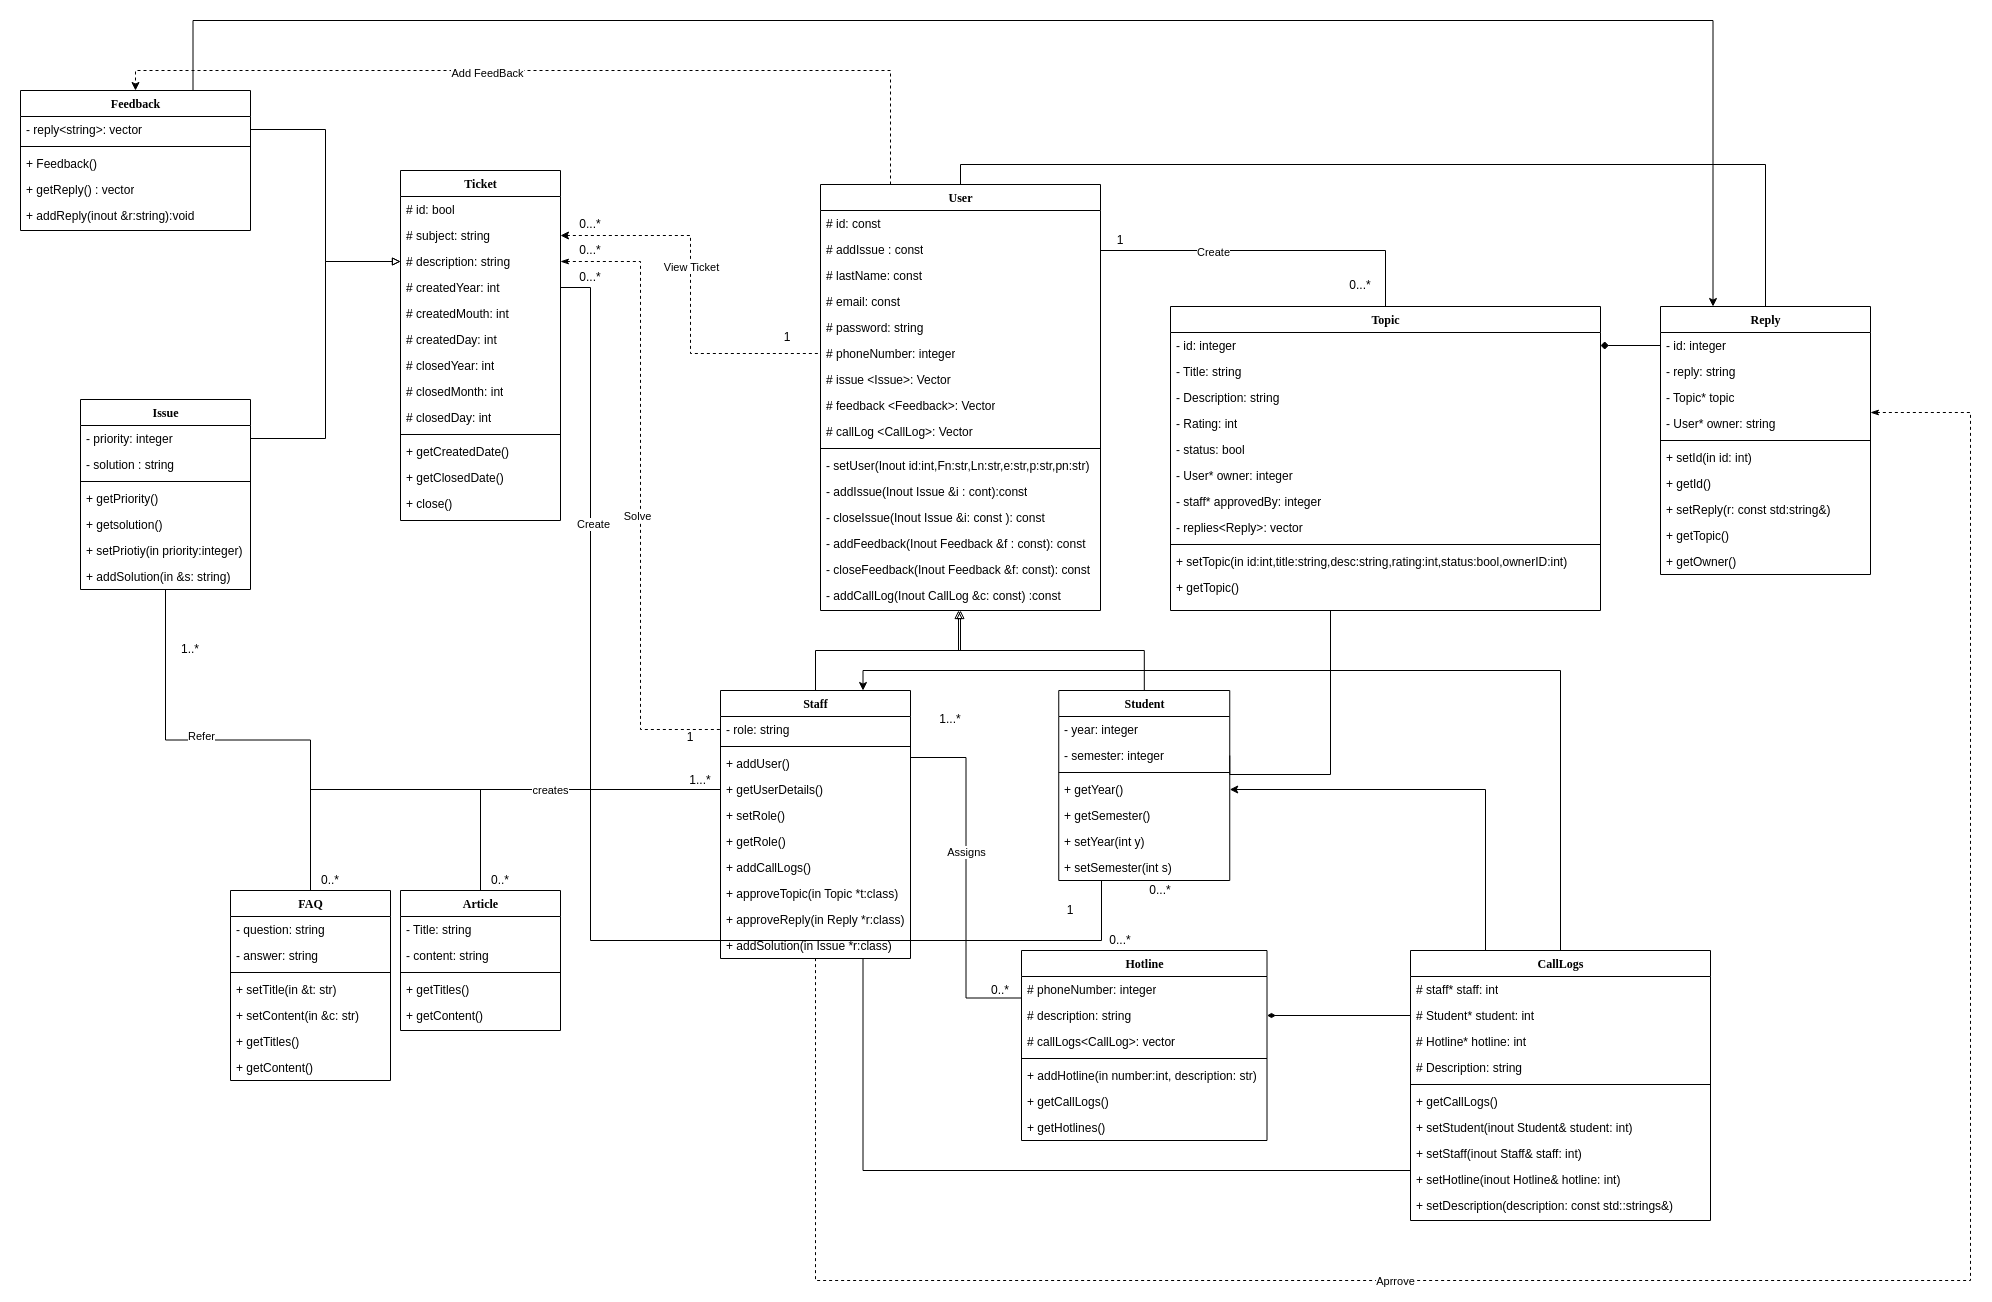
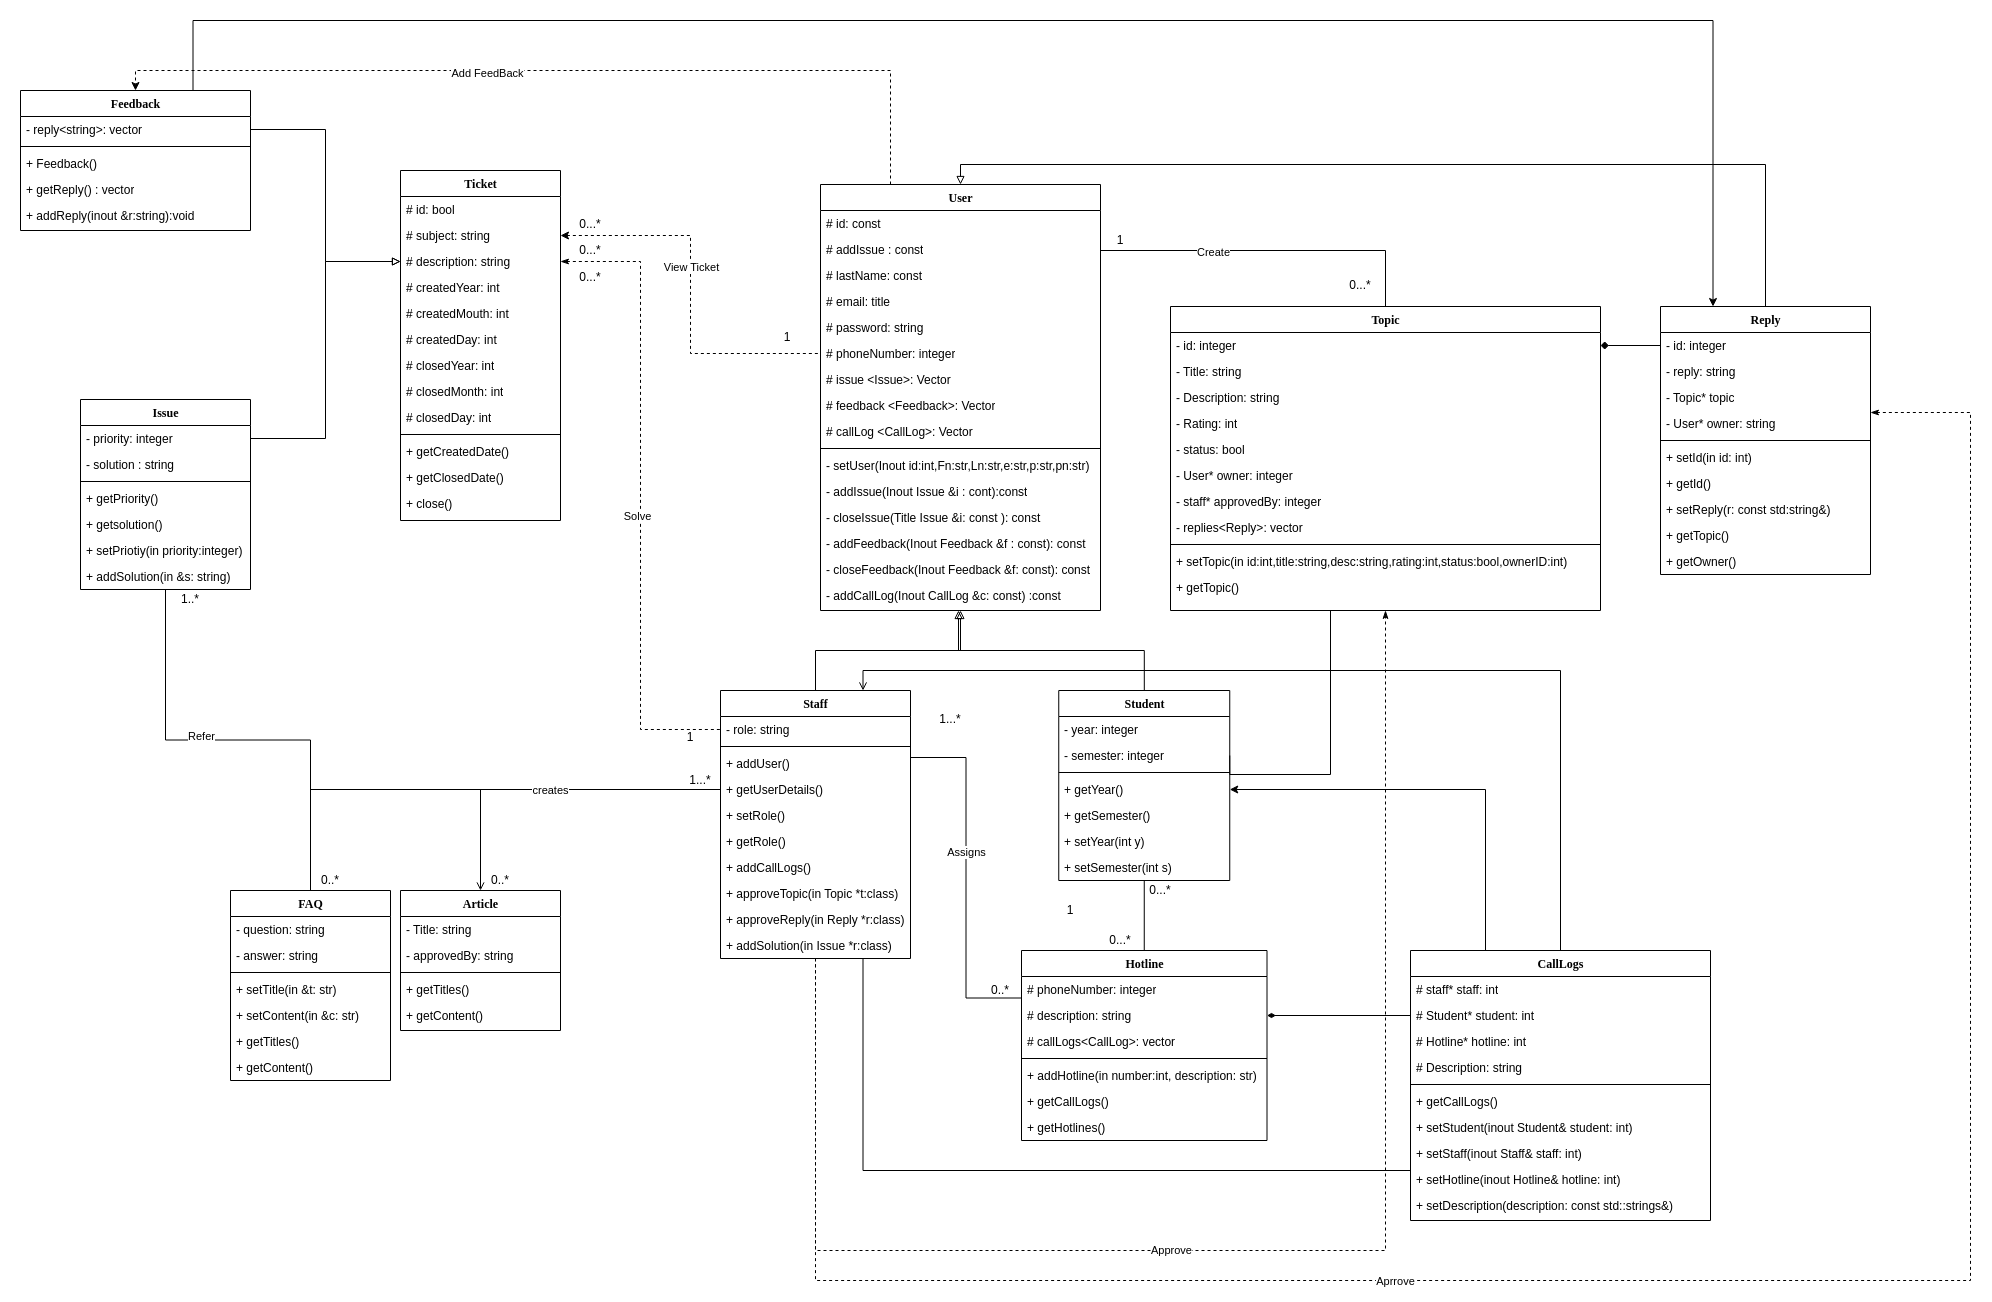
- <mxCell id="98" style="edgeStyle=orthogonalEdgeStyle;rounded=0;orthogonalLoop=1;jettySize=auto;html=1;exitX=0.5;exitY=0;exitDx=0;exitDy=0;entryX=0.5;entryY=0;entryDx=0;entryDy=0;startArrow=none;startFill=0;endArrow=none;endFill=0;" parent="1" source="99" target="32" edge="1"><mxGeometry relative="1" as="geometry" /></mxCell>
+ <mxCell id="98" style="edgeStyle=orthogonalEdgeStyle;rounded=0;orthogonalLoop=1;jettySize=auto;html=1;exitX=0.5;exitY=0;exitDx=0;exitDy=0;entryX=0.5;entryY=0;entryDx=0;entryDy=0;startArrow=none;startFill=0;endArrow=block;endFill=0;" parent="1" source="99" target="32" edge="1"><mxGeometry relative="1" as="geometry" /></mxCell>
- <mxCell id="36" value="#&amp;nbsp;email: const" style="text;html=1;strokeColor=none;fillColor=none;align=left;verticalAlign=top;spacingLeft=4;spacingRight=4;whiteSpace=wrap;overflow=hidden;rotatable=0;points=[[0,0.5],[1,0.5]];portConstraint=eastwest;" parent="32" vertex="1"><mxGeometry y="104" width="280" height="26" as="geometry" /></mxCell>
+ <mxCell id="36" value="#&amp;nbsp;email: title" style="text;html=1;strokeColor=none;fillColor=none;align=left;verticalAlign=top;spacingLeft=4;spacingRight=4;whiteSpace=wrap;overflow=hidden;rotatable=0;points=[[0,0.5],[1,0.5]];portConstraint=eastwest;" parent="32" vertex="1"><mxGeometry y="104" width="280" height="26" as="geometry" /></mxCell>
- <mxCell id="45" value="- closeIssue(Inout Issue &amp;amp;i: const ): const&amp;nbsp;" style="text;html=1;strokeColor=none;fillColor=none;align=left;verticalAlign=top;spacingLeft=4;spacingRight=4;whiteSpace=wrap;overflow=hidden;rotatable=0;points=[[0,0.5],[1,0.5]];portConstraint=eastwest;" parent="32" vertex="1"><mxGeometry y="320" width="280" height="26" as="geometry" /></mxCell>
+ <mxCell id="45" value="- closeIssue(Title Issue &amp;amp;i: const ): const&amp;nbsp;" style="text;html=1;strokeColor=none;fillColor=none;align=left;verticalAlign=top;spacingLeft=4;spacingRight=4;whiteSpace=wrap;overflow=hidden;rotatable=0;points=[[0,0.5],[1,0.5]];portConstraint=eastwest;" parent="32" vertex="1"><mxGeometry y="320" width="280" height="26" as="geometry" /></mxCell>
- <mxCell id="174" value="1..*" style="text;html=1;strokeColor=none;fillColor=none;align=center;verticalAlign=middle;whiteSpace=wrap;rounded=0;" vertex="1" parent="1"><mxGeometry x="170" y="639" width="40" height="20" as="geometry" /></mxCell>
+ <mxCell id="174" value="1..*" style="text;html=1;strokeColor=none;fillColor=none;align=center;verticalAlign=middle;whiteSpace=wrap;rounded=0;" vertex="1" parent="1"><mxGeometry x="170" y="589" width="40" height="20" as="geometry" /></mxCell>
- <mxCell id="67" style="edgeStyle=orthogonalEdgeStyle;rounded=0;orthogonalLoop=1;jettySize=auto;html=1;exitX=0.5;exitY=0;exitDx=0;exitDy=0;entryX=0.75;entryY=0;entryDx=0;entryDy=0;" parent="1" source="68" target="19" edge="1"><mxGeometry relative="1" as="geometry"><Array as="points"><mxPoint x="1560" y="670" /><mxPoint x="863" y="670" /></Array></mxGeometry></mxCell>
+ <mxCell id="67" style="edgeStyle=orthogonalEdgeStyle;rounded=0;orthogonalLoop=1;jettySize=auto;html=1;exitX=0.5;exitY=0;exitDx=0;exitDy=0;entryX=0.75;entryY=0;entryDx=0;entryDy=0;endArrow=open;" parent="1" source="68" target="19" edge="1"><mxGeometry relative="1" as="geometry"><Array as="points"><mxPoint x="1560" y="670" /><mxPoint x="863" y="670" /></Array></mxGeometry></mxCell>
- <mxCell id="169" style="edgeStyle=orthogonalEdgeStyle;rounded=0;orthogonalLoop=1;jettySize=auto;html=1;exitX=0;exitY=0.5;exitDx=0;exitDy=0;startArrow=none;startFill=0;endArrow=none;endFill=0;" edge="1" parent="1" source="23" target="79"><mxGeometry relative="1" as="geometry" /></mxCell>
+ <mxCell id="169" style="edgeStyle=orthogonalEdgeStyle;rounded=0;orthogonalLoop=1;jettySize=auto;html=1;exitX=0;exitY=0.5;exitDx=0;exitDy=0;startArrow=none;startFill=0;endArrow=open;endFill=0;" edge="1" parent="1" source="23" target="79"><mxGeometry relative="1" as="geometry" /></mxCell>
- <mxCell id="53" style="edgeStyle=orthogonalEdgeStyle;rounded=0;orthogonalLoop=1;jettySize=auto;html=1;exitX=1;exitY=0.5;exitDx=0;exitDy=0;endArrow=none;endFill=0;entryX=0.25;entryY=1;entryDx=0;entryDy=0;" parent="1" source="144" target="4" edge="1"><mxGeometry relative="1" as="geometry"><Array as="points"><mxPoint x="590" y="287" /><mxPoint x="590" y="940" /><mxPoint x="1101" y="940" /></Array><mxPoint x="1080" y="900" as="targetPoint" /></mxGeometry></mxCell>
- <mxCell id="54" value="Create" style="edgeLabel;html=1;align=center;verticalAlign=middle;resizable=0;points=[];" parent="53" vertex="1" connectable="0"><mxGeometry x="-0.575" y="2" relative="1" as="geometry"><mxPoint as="offset" /></mxGeometry></mxCell>
+ <mxCell id="3" style="rounded=0;orthogonalLoop=1;jettySize=auto;html=1;exitX=0.5;exitY=1;exitDx=0;exitDy=0;endArrow=none;endFill=0;entryX=0.5;entryY=0;entryDx=0;entryDy=0;" parent="1" source="4" target="58" edge="1"><mxGeometry relative="1" as="geometry"><mxPoint x="1160" y="920" as="targetPoint" /></mxGeometry></mxCell>
- <mxCell id="81" value="- content: string" style="text;html=1;strokeColor=none;fillColor=none;align=left;verticalAlign=top;spacingLeft=4;spacingRight=4;whiteSpace=wrap;overflow=hidden;rotatable=0;points=[[0,0.5],[1,0.5]];portConstraint=eastwest;" parent="79" vertex="1"><mxGeometry y="52" width="160" height="26" as="geometry" /></mxCell>
+ <mxCell id="81" value="- approvedBy: string" style="text;html=1;strokeColor=none;fillColor=none;align=left;verticalAlign=top;spacingLeft=4;spacingRight=4;whiteSpace=wrap;overflow=hidden;rotatable=0;points=[[0,0.5],[1,0.5]];portConstraint=eastwest;" parent="79" vertex="1"><mxGeometry y="52" width="160" height="26" as="geometry" /></mxCell>
+ <mxCell id="17" style="edgeStyle=orthogonalEdgeStyle;rounded=0;orthogonalLoop=1;jettySize=auto;html=1;entryX=0.5;entryY=1;entryDx=0;entryDy=0;dashed=1;startArrow=none;startFill=0;endArrow=classicThin;endFill=1;" parent="1" source="19" target="85" edge="1"><mxGeometry relative="1" as="geometry"><Array as="points"><mxPoint x="815" y="1250" /><mxPoint x="1385" y="1250" /></Array></mxGeometry></mxCell>
+ <mxCell id="18" value="Approve" style="edgeLabel;html=1;align=center;verticalAlign=middle;resizable=0;points=[];" parent="17" vertex="1" connectable="0"><mxGeometry x="-0.139" y="1" relative="1" as="geometry"><mxPoint as="offset" /></mxGeometry></mxCell>
